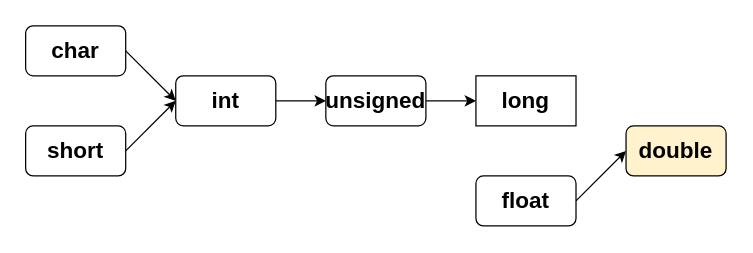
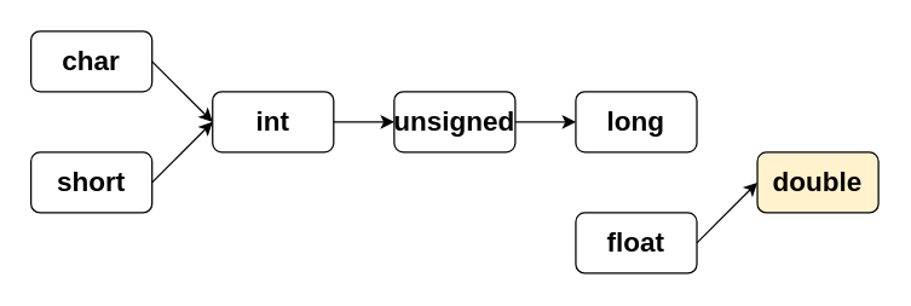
- <mxCell id="8" value="&lt;font style=&quot;font-size: 18px&quot;&gt;&lt;b&gt;long&lt;/b&gt;&lt;/font&gt;" style="whiteSpace=wrap;html=1;rounded=0;" vertex="1" parent="1"><mxGeometry x="380" y="60" width="80" height="40" as="geometry" /></mxCell>
+ <mxCell id="8" value="&lt;font style=&quot;font-size: 18px&quot;&gt;&lt;b&gt;long&lt;/b&gt;&lt;/font&gt;" style="rounded=1;whiteSpace=wrap;html=1;" vertex="1" parent="1"><mxGeometry x="380" y="60" width="80" height="40" as="geometry" /></mxCell>
